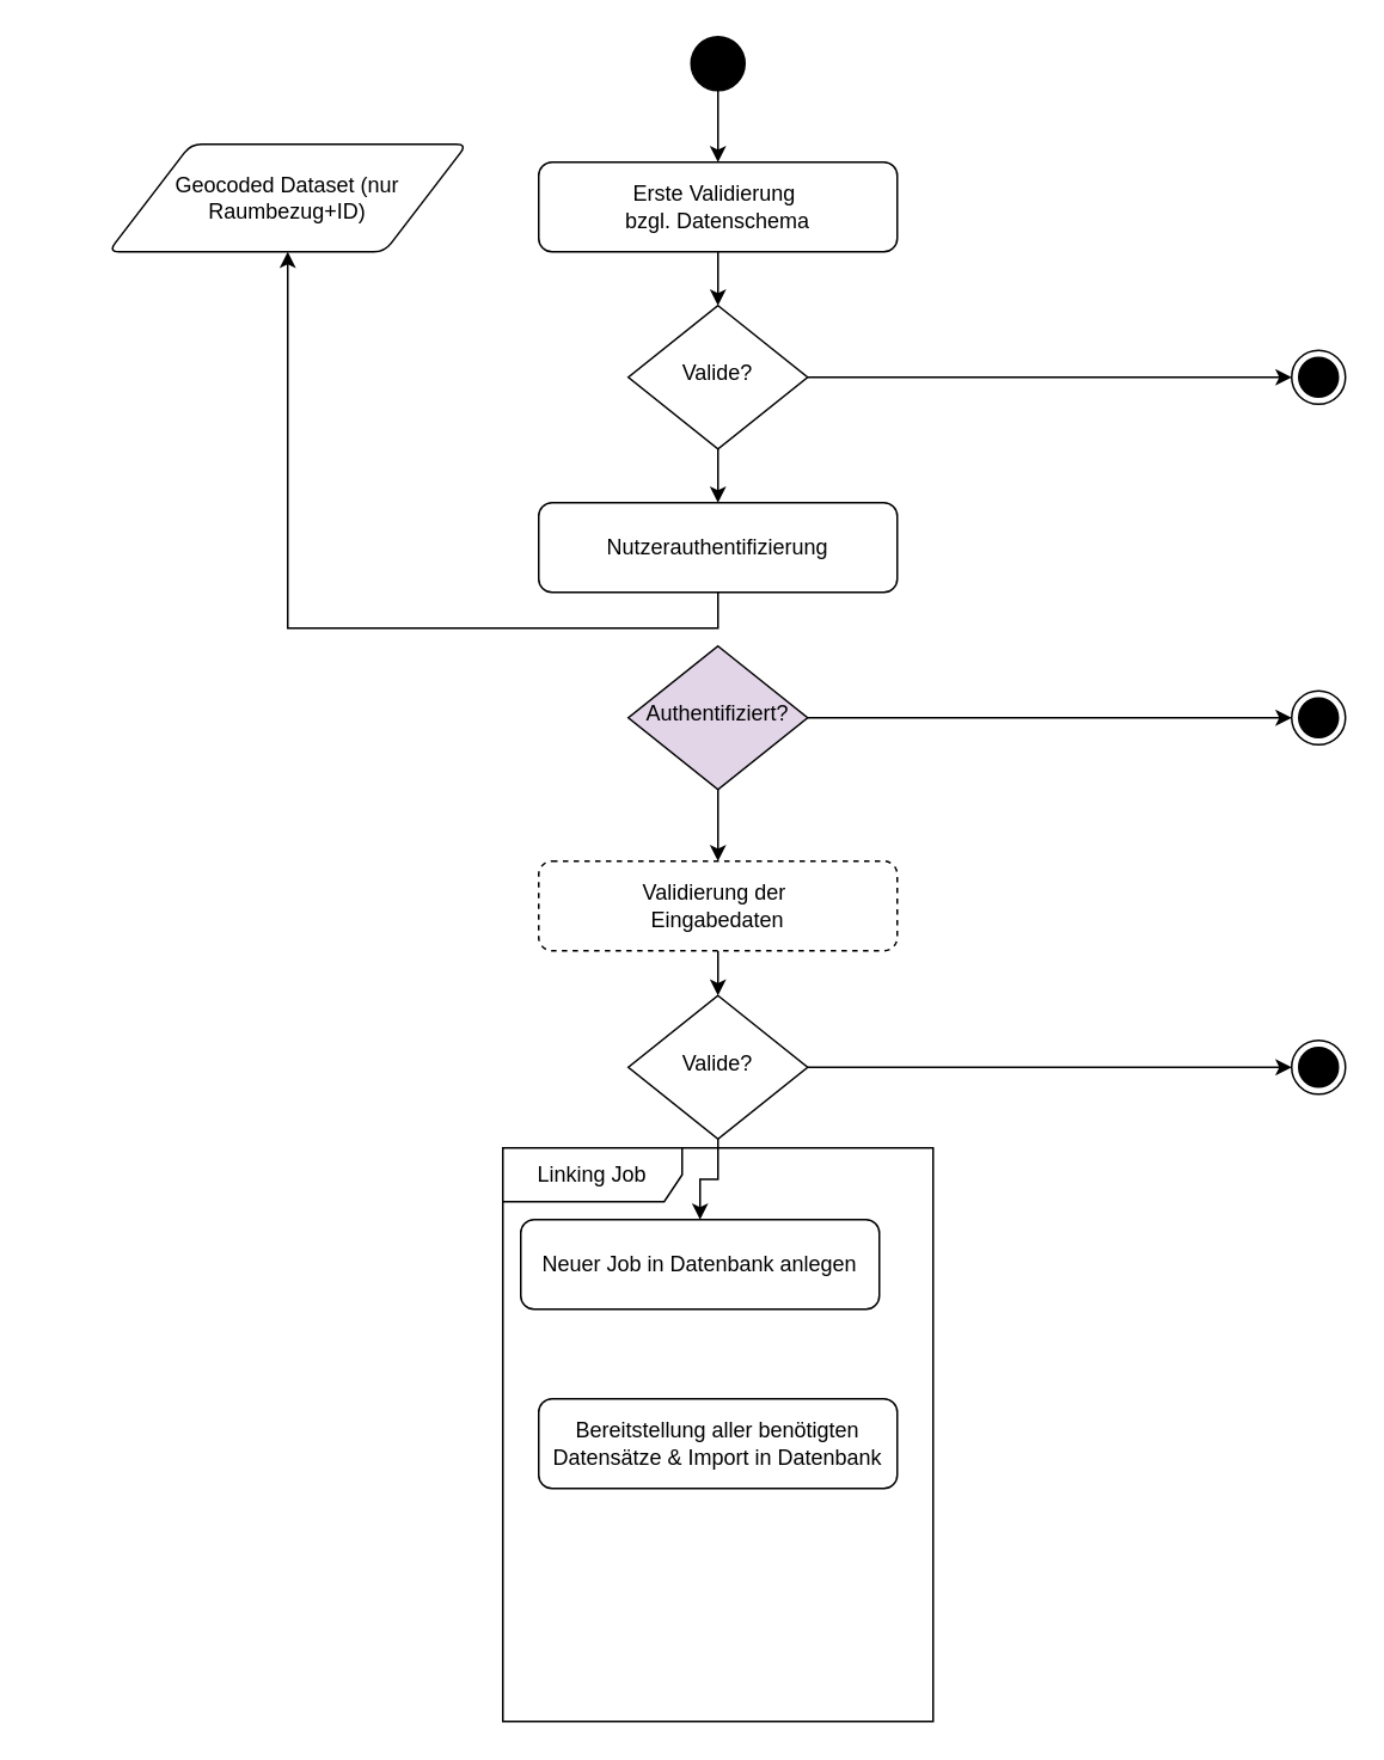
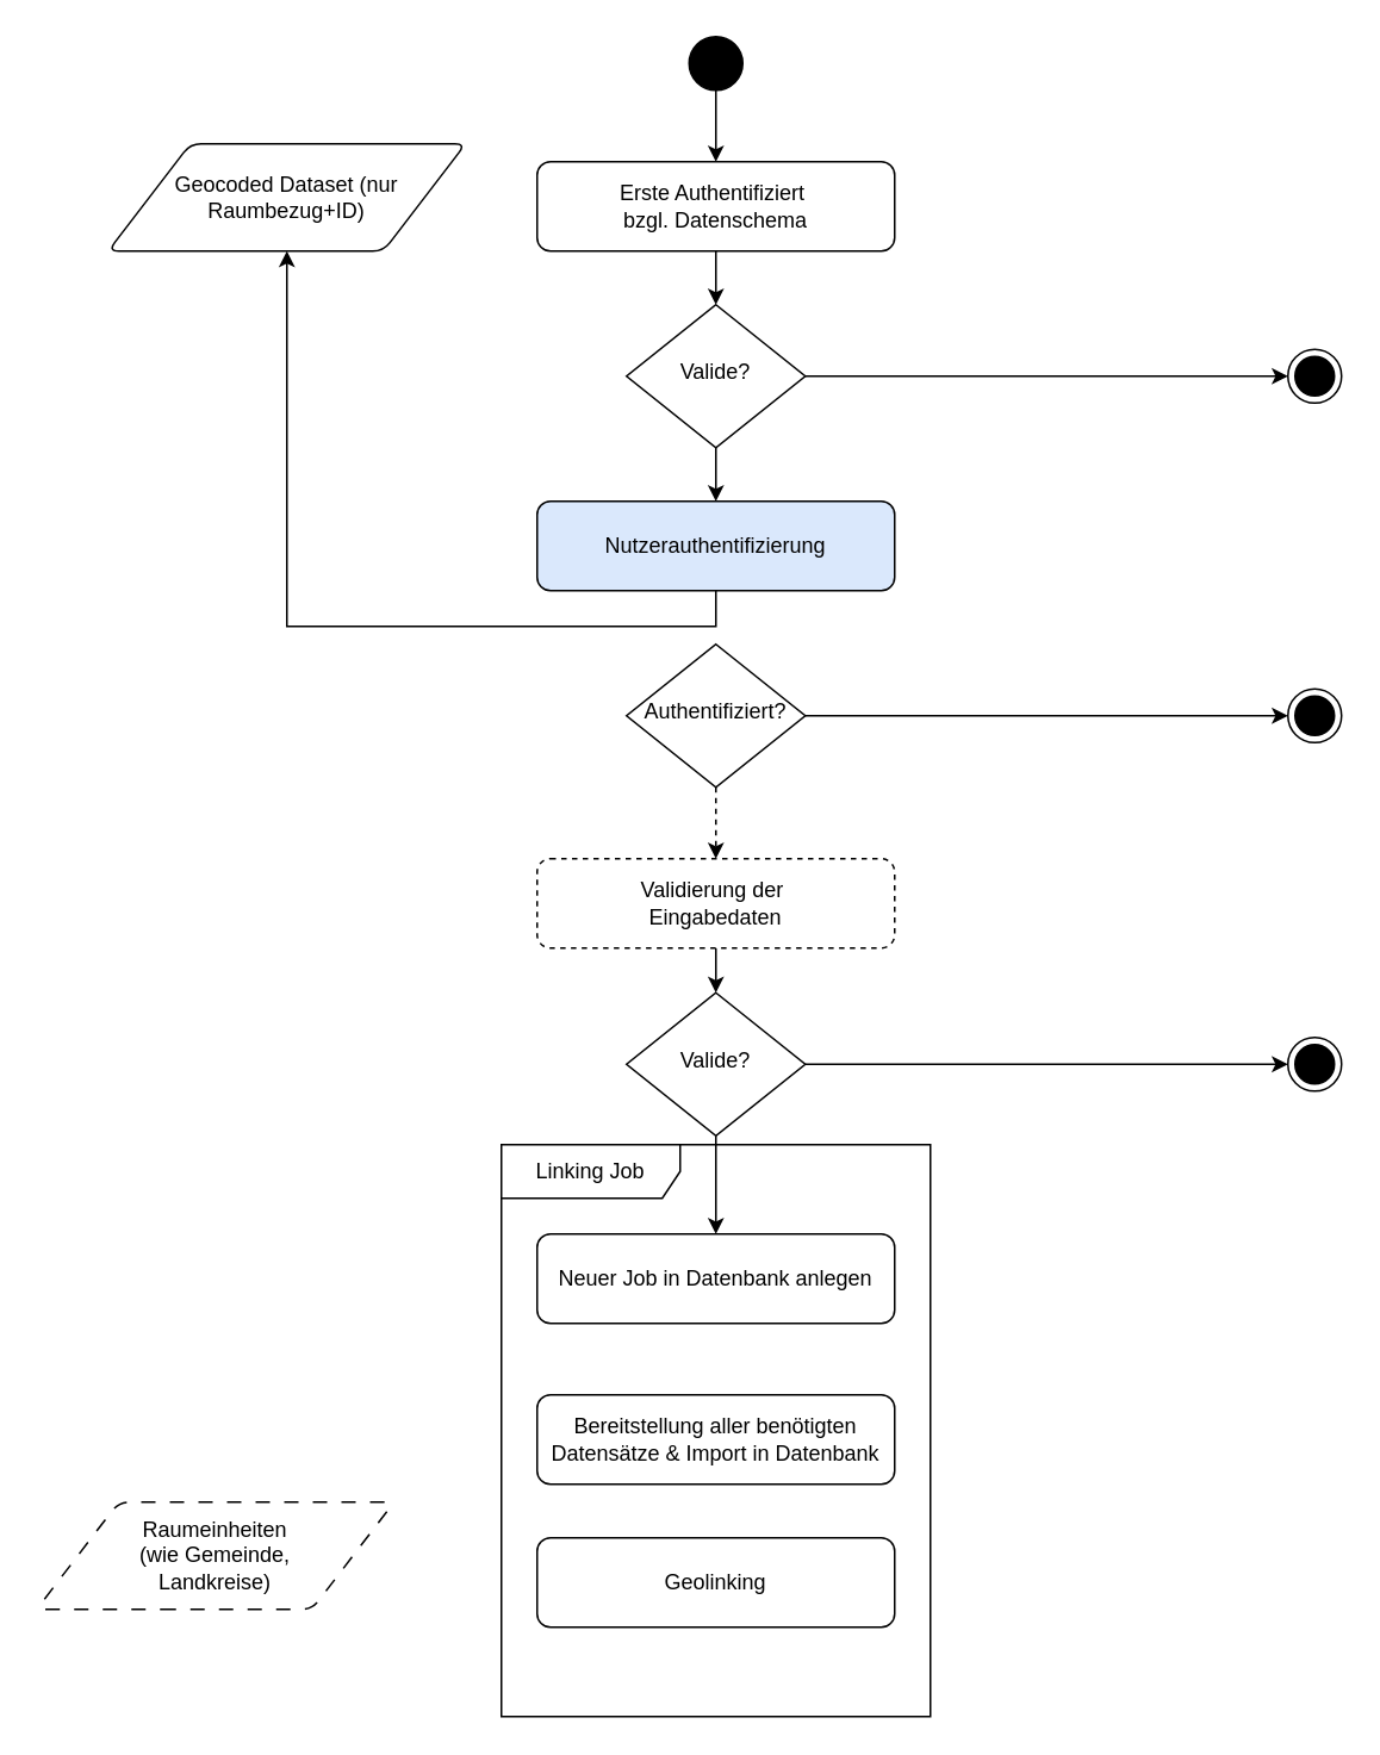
- <mxCell id="3" value="&lt;div&gt;Erste Validierung&amp;nbsp;&lt;/div&gt;&lt;div&gt;bzgl. Datenschema&lt;/div&gt;" style="rounded=1;whiteSpace=wrap;html=1;fontSize=12;glass=0;strokeWidth=1;shadow=0;" parent="1" vertex="1"><mxGeometry x="300" y="90" width="200" height="50" as="geometry" /></mxCell>
+ <mxCell id="3" value="&lt;div&gt;Erste Authentifiziert&amp;nbsp;&lt;/div&gt;&lt;div&gt;bzgl. Datenschema&lt;/div&gt;" style="rounded=1;whiteSpace=wrap;html=1;fontSize=12;glass=0;strokeWidth=1;shadow=0;" parent="1" vertex="1"><mxGeometry x="300" y="90" width="200" height="50" as="geometry" /></mxCell>
- <mxCell id="15" value="Nutzerauthentifizierung" style="rounded=1;whiteSpace=wrap;html=1;fontSize=12;glass=0;strokeWidth=1;shadow=0;" vertex="1" parent="1"><mxGeometry x="300" y="280" width="200" height="50" as="geometry" /></mxCell>
+ <mxCell id="15" value="Nutzerauthentifizierung" style="rounded=1;whiteSpace=wrap;html=1;fontSize=12;glass=0;strokeWidth=1;shadow=0;fillColor=#dae8fc;" vertex="1" parent="1"><mxGeometry x="300" y="280" width="200" height="50" as="geometry" /></mxCell>
- <mxCell id="18" value="Authentifiziert?" style="rhombus;whiteSpace=wrap;html=1;shadow=0;fontFamily=Helvetica;fontSize=12;align=center;strokeWidth=1;spacing=6;spacingTop=-4;fillColor=#e1d5e7;" vertex="1" parent="1"><mxGeometry x="350" y="360" width="100" height="80" as="geometry" /></mxCell>
+ <mxCell id="18" value="Authentifiziert?" style="rhombus;whiteSpace=wrap;html=1;shadow=0;fontFamily=Helvetica;fontSize=12;align=center;strokeWidth=1;spacing=6;spacingTop=-4;" vertex="1" parent="1"><mxGeometry x="350" y="360" width="100" height="80" as="geometry" /></mxCell>
- <mxCell id="17" style="edgeStyle=orthogonalEdgeStyle;rounded=0;orthogonalLoop=1;jettySize=auto;html=1;exitX=0.5;exitY=1;exitDx=0;exitDy=0;entryX=0.5;entryY=0;entryDx=0;entryDy=0;" edge="1" parent="1" source="18" target="22"><mxGeometry relative="1" as="geometry" /></mxCell>
+ <mxCell id="17" style="edgeStyle=orthogonalEdgeStyle;rounded=0;orthogonalLoop=1;jettySize=auto;html=1;exitX=0.5;exitY=1;exitDx=0;exitDy=0;entryX=0.5;entryY=0;entryDx=0;entryDy=0;dashed=1;" edge="1" parent="1" source="18" target="22"><mxGeometry relative="1" as="geometry" /></mxCell>
- <mxCell id="9" value="Neuer Job in Datenbank anlegen" style="rounded=1;whiteSpace=wrap;html=1;fontSize=12;glass=0;strokeWidth=1;shadow=0;" vertex="1" parent="8"><mxGeometry x="10" y="40" width="200" height="50" as="geometry" /></mxCell>
+ <mxCell id="9" value="Neuer Job in Datenbank anlegen" style="rounded=1;whiteSpace=wrap;html=1;fontSize=12;glass=0;strokeWidth=1;shadow=0;" vertex="1" parent="8"><mxGeometry x="20" y="50" width="200" height="50" as="geometry" /></mxCell>
+ <mxCell id="27" value="Raumeinheiten&lt;br&gt;(wie Gemeinde, &lt;br&gt;Landkreise)" style="shape=parallelogram;html=1;strokeWidth=1;perimeter=parallelogramPerimeter;whiteSpace=wrap;rounded=1;arcSize=12;size=0.23;dashed=1;dashPattern=8 8;" vertex="1" parent="1"><mxGeometry x="20" y="840" width="200" height="60" as="geometry" /></mxCell>
+ <mxCell id="11" value="Geolinking" style="rounded=1;whiteSpace=wrap;html=1;fontSize=12;glass=0;strokeWidth=1;shadow=0;" vertex="1" parent="8"><mxGeometry x="20" y="220" width="200" height="50" as="geometry" /></mxCell>
